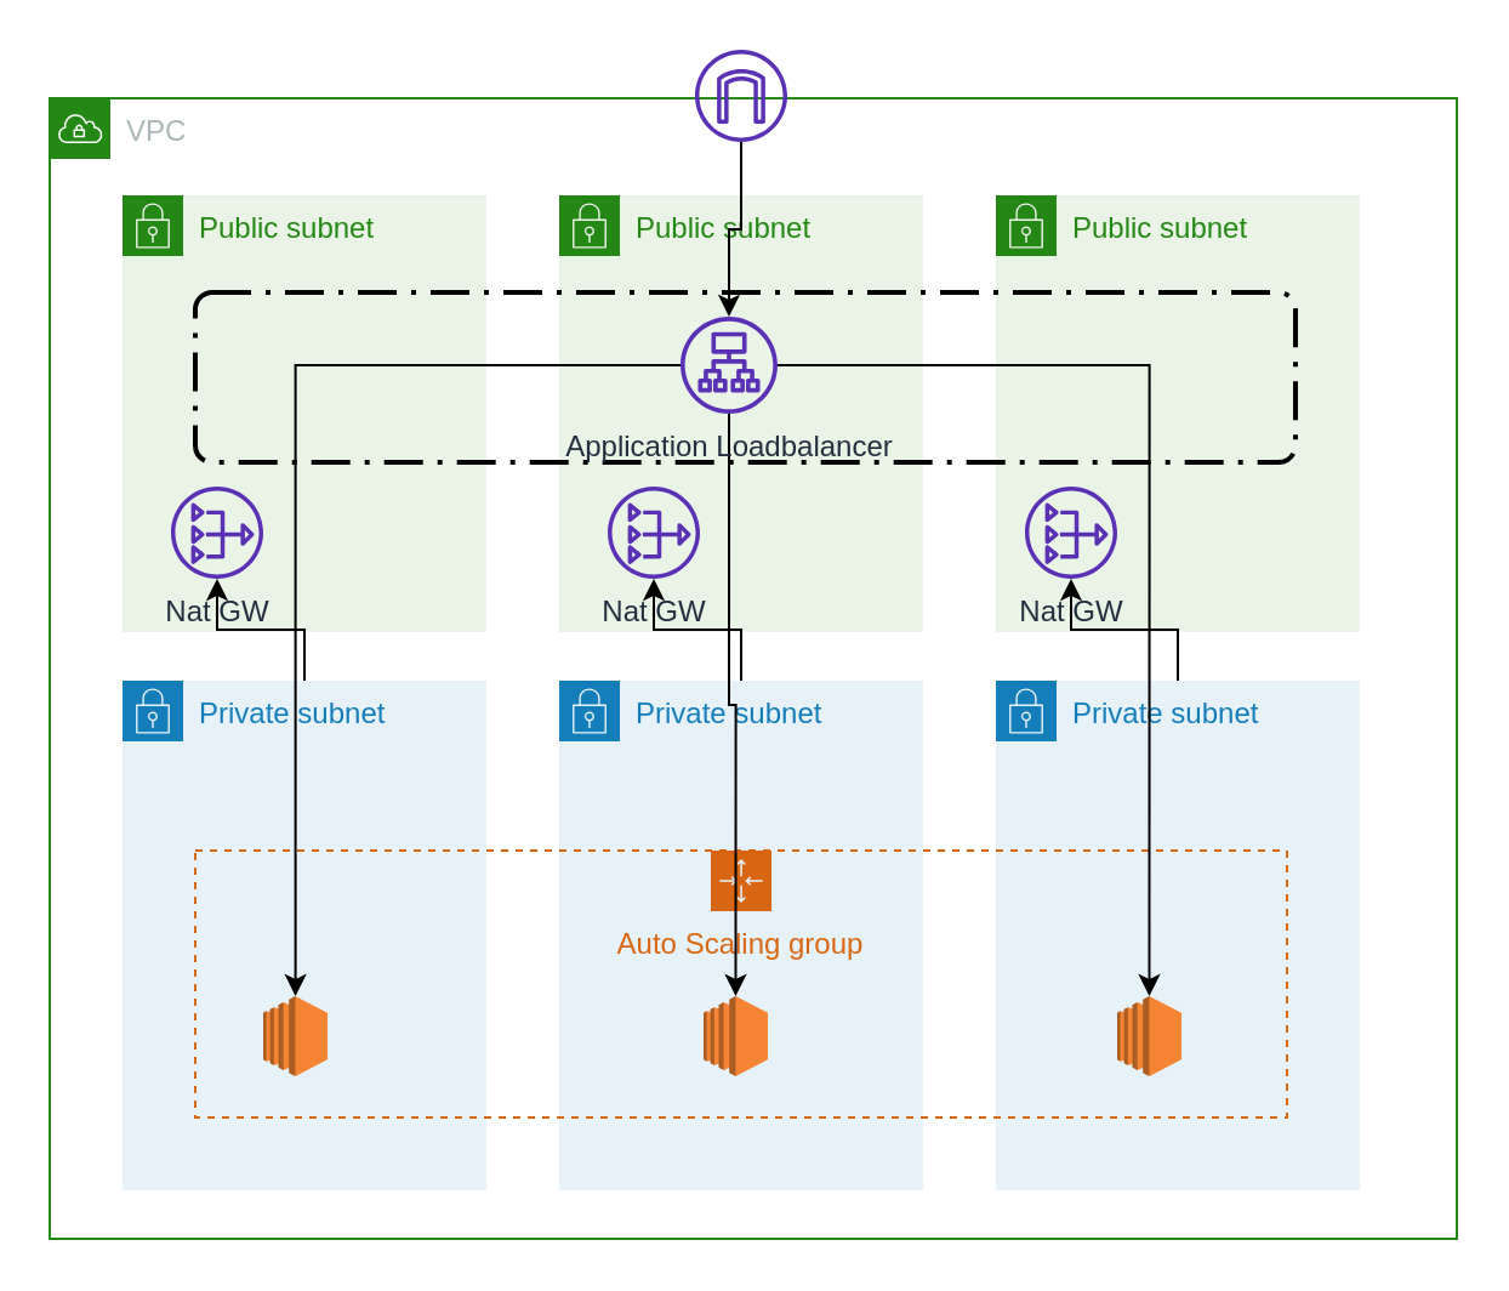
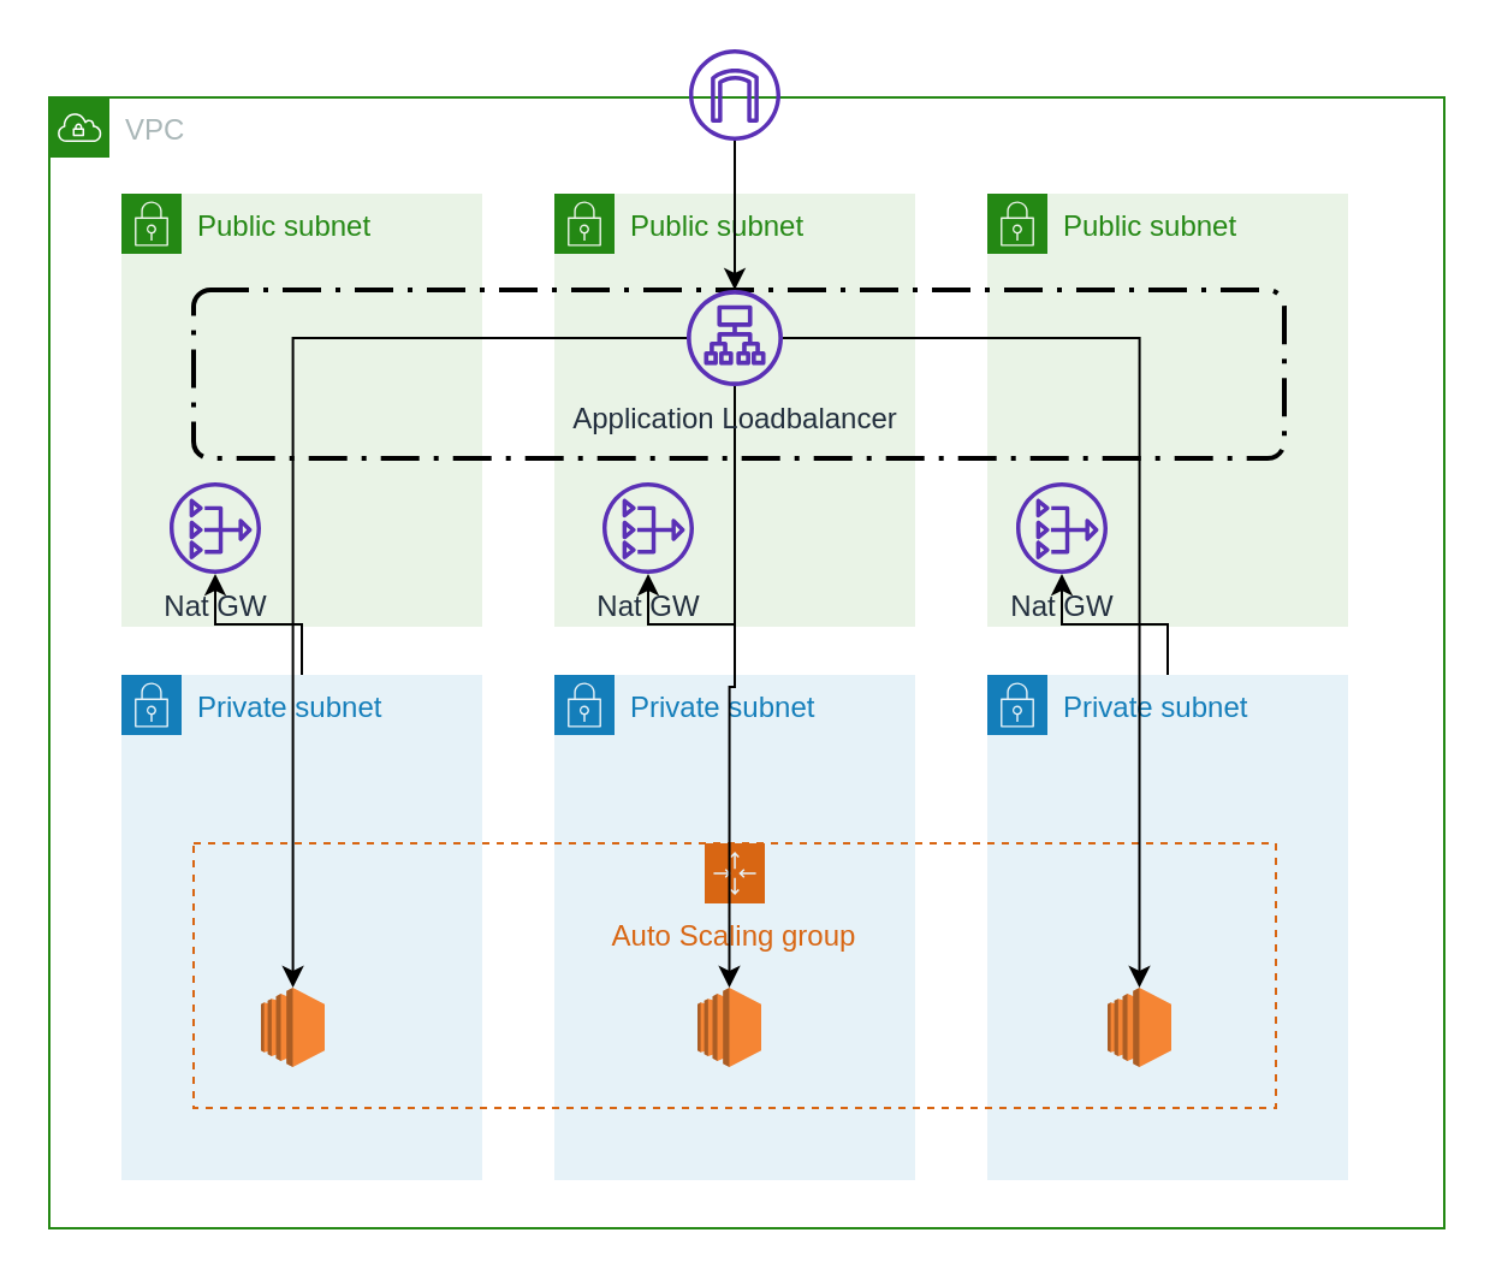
- <mxCell id="25" value="Application Loadbalancer" style="outlineConnect=0;fontColor=#232F3E;gradientColor=none;fillColor=#5A30B5;strokeColor=none;dashed=0;verticalLabelPosition=bottom;verticalAlign=top;align=center;html=1;fontSize=12;fontStyle=0;aspect=fixed;pointerEvents=1;shape=mxgraph.aws4.application_load_balancer;" parent="1" vertex="1"><mxGeometry x="280" y="130" width="40" height="40" as="geometry" /></mxCell>
+ <mxCell id="25" value="Application Loadbalancer" style="outlineConnect=0;fontColor=#232F3E;gradientColor=none;fillColor=#5A30B5;strokeColor=none;dashed=0;verticalLabelPosition=bottom;verticalAlign=top;align=center;html=1;fontSize=12;fontStyle=0;aspect=fixed;pointerEvents=1;shape=mxgraph.aws4.application_load_balancer;" parent="1" vertex="1"><mxGeometry x="285" y="120" width="40" height="40" as="geometry" /></mxCell>
